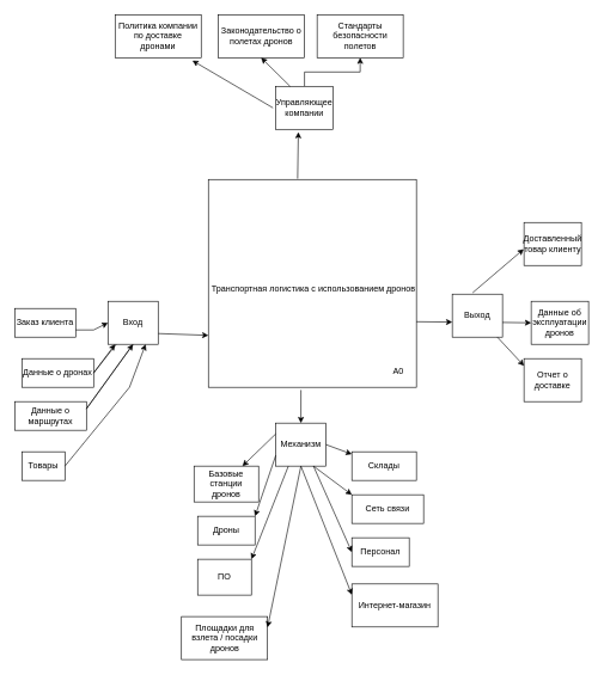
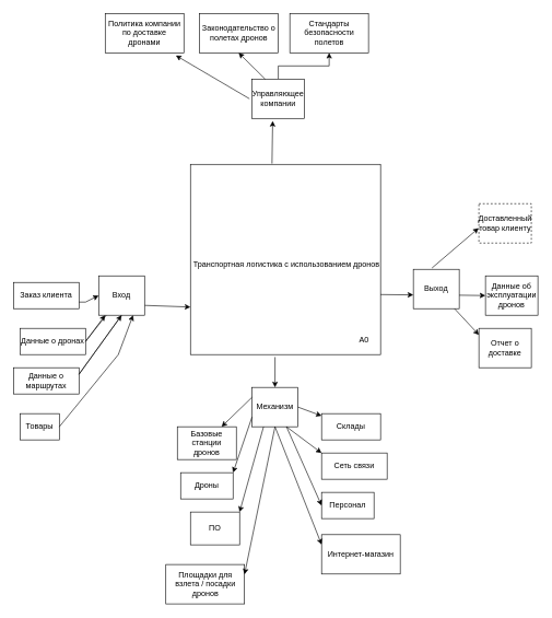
- <mxCell id="18" value="Доставленный товар клиенту" style="rounded=0;whiteSpace=wrap;html=1;" parent="1" vertex="1"><mxGeometry x="730" y="310" width="80" height="60" as="geometry" /></mxCell>
+ <mxCell id="18" value="Доставленный товар клиенту" style="rounded=0;whiteSpace=wrap;html=1;dashed=1;" parent="1" vertex="1"><mxGeometry x="730" y="310" width="80" height="60" as="geometry" /></mxCell>
- <mxCell id="10" value="Заказ клиента" style="rounded=0;whiteSpace=wrap;html=1;" parent="1" vertex="1"><mxGeometry x="20" y="430" width="85" height="40" as="geometry" /></mxCell>
+ <mxCell id="10" value="Заказ клиента" style="rounded=0;whiteSpace=wrap;html=1;" parent="1" vertex="1"><mxGeometry x="20" y="430" width="100" height="40" as="geometry" /></mxCell>
- <mxCell id="37" value="ПО" style="rounded=0;whiteSpace=wrap;html=1;" vertex="1" parent="1"><mxGeometry x="275" y="780" width="75" height="50" as="geometry" /></mxCell>
+ <mxCell id="37" value="ПО" style="rounded=0;whiteSpace=wrap;html=1;" vertex="1" parent="1"><mxGeometry x="290" y="780" width="75" height="50" as="geometry" /></mxCell>
